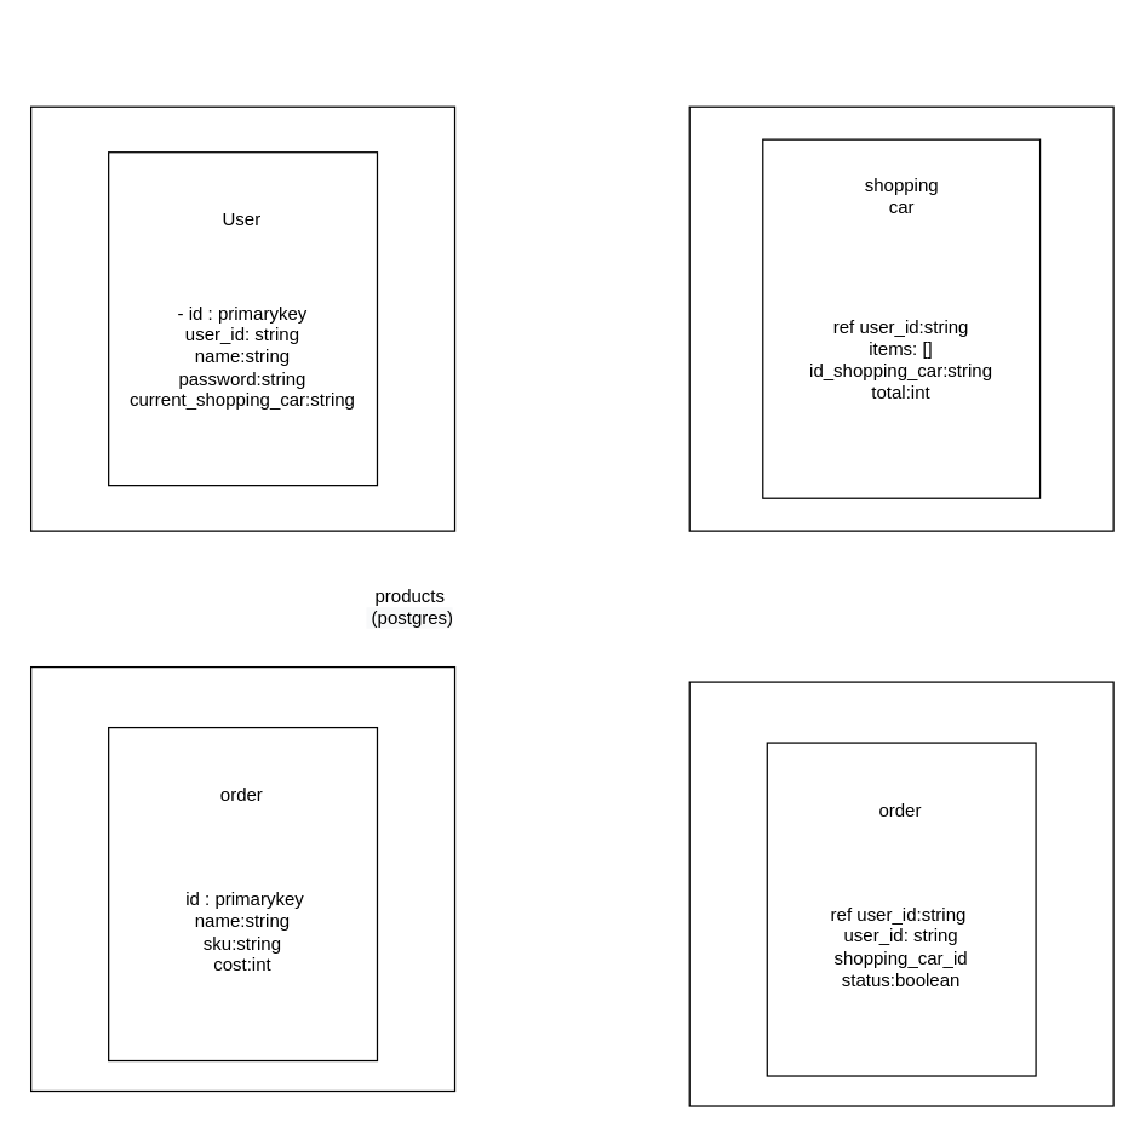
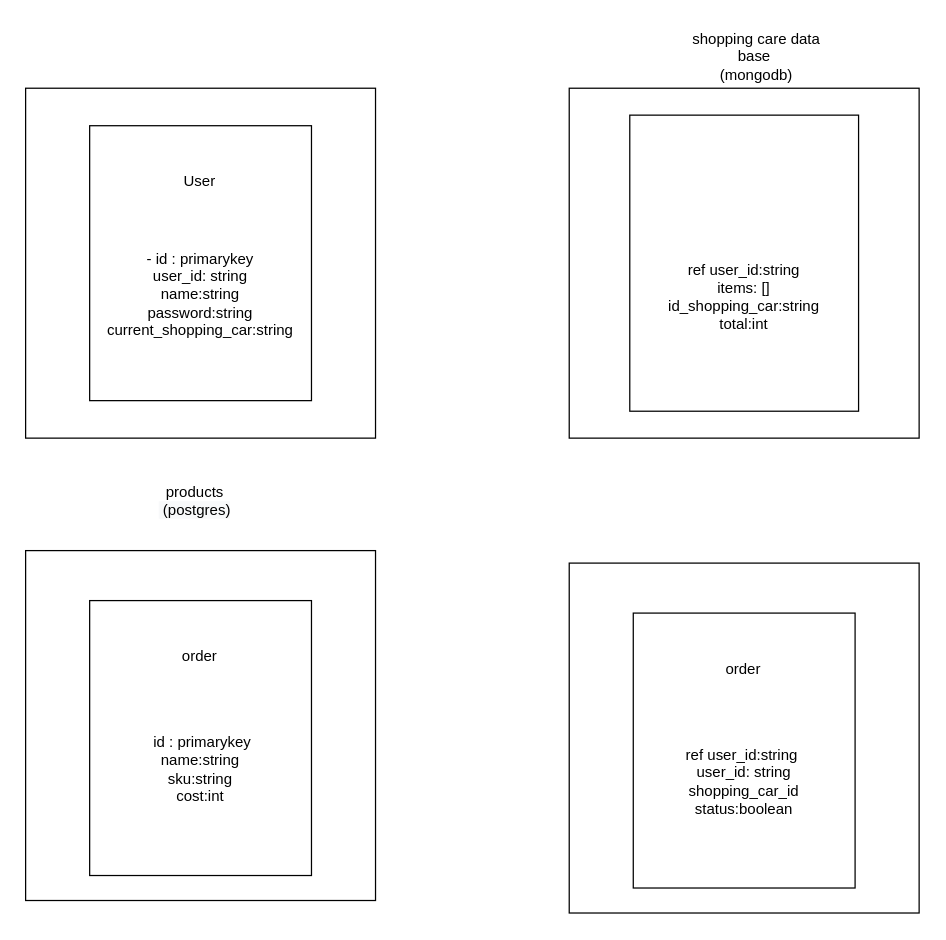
+ <mxCell id="7" value="shopping care data base&amp;nbsp;&lt;br&gt;(mongodb)" style="text;html=1;strokeColor=none;fillColor=none;align=center;verticalAlign=middle;whiteSpace=wrap;rounded=0;sketch=0;" vertex="1" parent="1"><mxGeometry x="545" y="20" width="120" height="50" as="geometry" /></mxCell>
- <mxCell id="11" value="shopping car" style="text;html=1;strokeColor=none;fillColor=none;align=center;verticalAlign=middle;whiteSpace=wrap;rounded=0;sketch=0;" vertex="1" parent="9"><mxGeometry x="59.231" y="21.538" width="64.615" height="32.308" as="geometry" /></mxCell>
- <mxCell id="23" value="&lt;div style=&quot;text-align: center;&quot;&gt;&lt;span style=&quot;background-color: initial;&quot;&gt;products&lt;/span&gt;&lt;/div&gt;&lt;span style=&quot;color: rgb(0, 0, 0); font-family: Helvetica; font-size: 12px; font-style: normal; font-variant-ligatures: normal; font-variant-caps: normal; font-weight: 400; letter-spacing: normal; orphans: 2; text-align: center; text-indent: 0px; text-transform: none; widows: 2; word-spacing: 0px; -webkit-text-stroke-width: 0px; background-color: rgb(248, 249, 250); text-decoration-thickness: initial; text-decoration-style: initial; text-decoration-color: initial; float: none; display: inline !important;&quot;&gt;&amp;nbsp;(postgres)&lt;/span&gt;" style="text;whiteSpace=wrap;html=1;" vertex="1" parent="1"><mxGeometry x="240" y="380" width="103" height="40" as="geometry" /></mxCell>
+ <mxCell id="23" value="&lt;div style=&quot;text-align: center;&quot;&gt;&lt;span style=&quot;background-color: initial;&quot;&gt;products&lt;/span&gt;&lt;/div&gt;&lt;span style=&quot;color: rgb(0, 0, 0); font-family: Helvetica; font-size: 12px; font-style: normal; font-variant-ligatures: normal; font-variant-caps: normal; font-weight: 400; letter-spacing: normal; orphans: 2; text-align: center; text-indent: 0px; text-transform: none; widows: 2; word-spacing: 0px; -webkit-text-stroke-width: 0px; background-color: rgb(248, 249, 250); text-decoration-thickness: initial; text-decoration-style: initial; text-decoration-color: initial; float: none; display: inline !important;&quot;&gt;&amp;nbsp;(postgres)&lt;/span&gt;" style="text;whiteSpace=wrap;html=1;" vertex="1" parent="1"><mxGeometry x="125" y="380" width="103" height="40" as="geometry" /></mxCell>
